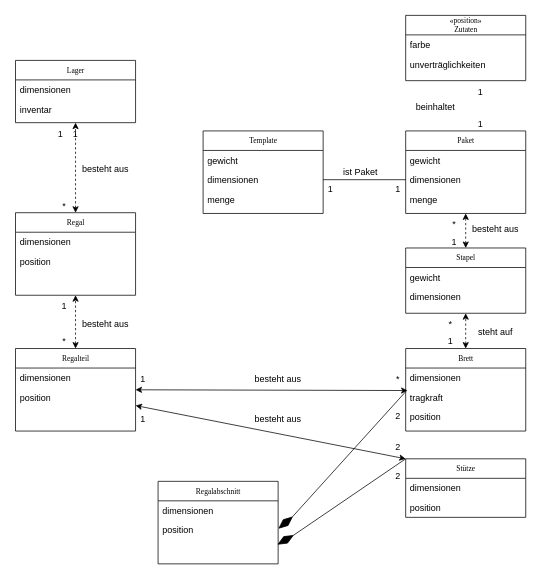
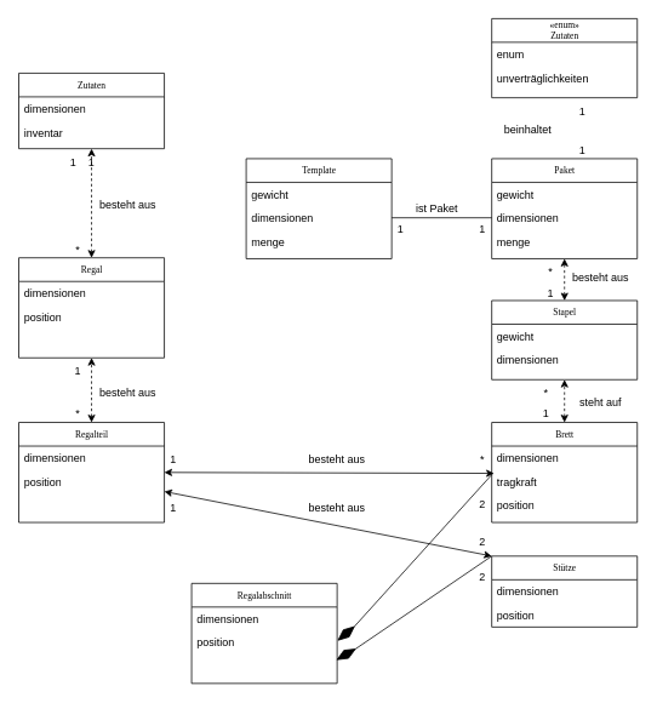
- <mxCell id="9" value="&lt;div&gt;«position» &lt;br&gt;&lt;/div&gt;&lt;div&gt;Zutaten&lt;/div&gt;" style="swimlane;html=1;fontStyle=0;childLayout=stackLayout;horizontal=1;startSize=26;fillColor=none;horizontalStack=0;resizeParent=1;resizeLast=0;collapsible=1;marginBottom=0;swimlaneFillColor=#ffffff;rounded=0;shadow=0;comic=0;labelBackgroundColor=none;strokeWidth=1;fontFamily=Verdana;fontSize=10;align=center;" parent="1" vertex="1"><mxGeometry x="540" y="20" width="160" height="87" as="geometry" /></mxCell>
+ <mxCell id="9" value="&lt;div&gt;«enum» &lt;br&gt;&lt;/div&gt;&lt;div&gt;Zutaten&lt;/div&gt;" style="swimlane;html=1;fontStyle=0;childLayout=stackLayout;horizontal=1;startSize=26;fillColor=none;horizontalStack=0;resizeParent=1;resizeLast=0;collapsible=1;marginBottom=0;swimlaneFillColor=#ffffff;rounded=0;shadow=0;comic=0;labelBackgroundColor=none;strokeWidth=1;fontFamily=Verdana;fontSize=10;align=center;" parent="1" vertex="1"><mxGeometry x="540" y="20" width="160" height="87" as="geometry" /></mxCell>
- <mxCell id="10" value="farbe" style="text;html=1;strokeColor=none;fillColor=none;align=left;verticalAlign=top;spacingLeft=4;spacingRight=4;whiteSpace=wrap;overflow=hidden;rotatable=0;points=[[0,0.5],[1,0.5]];portConstraint=eastwest;" parent="9" vertex="1"><mxGeometry y="26" width="160" height="26" as="geometry" /></mxCell>
+ <mxCell id="10" value="enum" style="text;html=1;strokeColor=none;fillColor=none;align=left;verticalAlign=top;spacingLeft=4;spacingRight=4;whiteSpace=wrap;overflow=hidden;rotatable=0;points=[[0,0.5],[1,0.5]];portConstraint=eastwest;" parent="9" vertex="1"><mxGeometry y="26" width="160" height="26" as="geometry" /></mxCell>
- <mxCell id="24" value="Lager" style="swimlane;html=1;fontStyle=0;childLayout=stackLayout;horizontal=1;startSize=26;fillColor=none;horizontalStack=0;resizeParent=1;resizeLast=0;collapsible=1;marginBottom=0;swimlaneFillColor=#ffffff;rounded=0;shadow=0;comic=0;labelBackgroundColor=none;strokeWidth=1;fontFamily=Verdana;fontSize=10;align=center;" parent="1" vertex="1"><mxGeometry x="20" y="80" width="160" height="83" as="geometry" /></mxCell>
+ <mxCell id="24" value="Zutaten" style="swimlane;html=1;fontStyle=0;childLayout=stackLayout;horizontal=1;startSize=26;fillColor=none;horizontalStack=0;resizeParent=1;resizeLast=0;collapsible=1;marginBottom=0;swimlaneFillColor=#ffffff;rounded=0;shadow=0;comic=0;labelBackgroundColor=none;strokeWidth=1;fontFamily=Verdana;fontSize=10;align=center;" parent="1" vertex="1"><mxGeometry x="20" y="80" width="160" height="83" as="geometry" /></mxCell>
